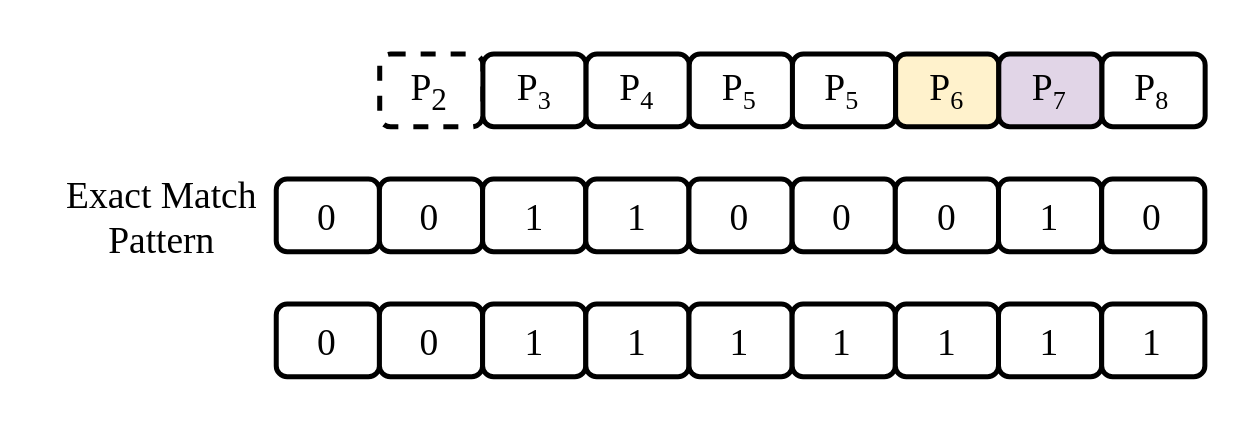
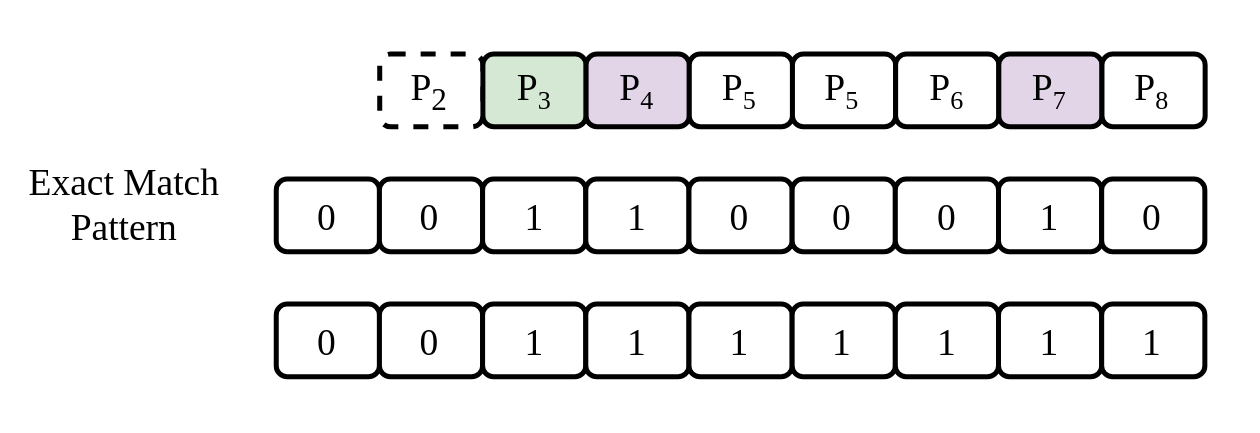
- <mxCell id="4" value="P&lt;span style=&quot;font-size: 12.5px;&quot;&gt;&lt;sub&gt;3&lt;/sub&gt;&lt;/span&gt;" style="rounded=1;whiteSpace=wrap;html=1;strokeWidth=2;fontFamily=Times New Roman;fontSize=15;" parent="2" vertex="1"><mxGeometry x="82.548" y="0.004" width="41.274" height="29.118" as="geometry" /></mxCell>
+ <mxCell id="4" value="P&lt;span style=&quot;font-size: 12.5px;&quot;&gt;&lt;sub&gt;3&lt;/sub&gt;&lt;/span&gt;" style="rounded=1;whiteSpace=wrap;html=1;strokeWidth=2;fontFamily=Times New Roman;fontSize=15;fillColor=#d5e8d4;" parent="2" vertex="1"><mxGeometry x="82.548" y="0.004" width="41.274" height="29.118" as="geometry" /></mxCell>
- <mxCell id="5" value="P&lt;span style=&quot;font-size: 12.5px;&quot;&gt;&lt;sub&gt;4&lt;/sub&gt;&lt;/span&gt;" style="rounded=1;whiteSpace=wrap;html=1;strokeWidth=2;fontFamily=Times New Roman;fontSize=15;" parent="2" vertex="1"><mxGeometry x="123.821" y="0.004" width="41.274" height="29.118" as="geometry" /></mxCell>
+ <mxCell id="5" value="P&lt;span style=&quot;font-size: 12.5px;&quot;&gt;&lt;sub&gt;4&lt;/sub&gt;&lt;/span&gt;" style="rounded=1;whiteSpace=wrap;html=1;strokeWidth=2;fontFamily=Times New Roman;fontSize=15;fillColor=#e1d5e7;" parent="2" vertex="1"><mxGeometry x="123.821" y="0.004" width="41.274" height="29.118" as="geometry" /></mxCell>
- <mxCell id="8" value="P&lt;span style=&quot;font-size: 12.5px;&quot;&gt;&lt;sub&gt;6&lt;/sub&gt;&lt;/span&gt;" style="rounded=1;whiteSpace=wrap;html=1;strokeWidth=2;fontFamily=Times New Roman;fontSize=15;fillColor=#fff2cc;" parent="2" vertex="1"><mxGeometry x="247.632" width="41.274" height="29.118" as="geometry" /></mxCell>
+ <mxCell id="8" value="P&lt;span style=&quot;font-size: 12.5px;&quot;&gt;&lt;sub&gt;6&lt;/sub&gt;&lt;/span&gt;" style="rounded=1;whiteSpace=wrap;html=1;strokeWidth=2;fontFamily=Times New Roman;fontSize=15;" parent="2" vertex="1"><mxGeometry x="247.632" width="41.274" height="29.118" as="geometry" /></mxCell>
- <mxCell id="11" value="Exact Match&lt;br&gt;Pattern" style="text;html=1;strokeColor=none;fillColor=none;align=center;verticalAlign=middle;whiteSpace=wrap;rounded=0;labelBorderColor=#FFFFFF;strokeWidth=2;fontFamily=Times New Roman;fontSize=15;fontColor=#000000;" parent="1" vertex="1"><mxGeometry x="20" y="70.999" width="88.53" height="29.12" as="geometry" /></mxCell>
+ <mxCell id="11" value="Exact Match&lt;br&gt;Pattern" style="text;html=1;strokeColor=none;fillColor=none;align=center;verticalAlign=middle;whiteSpace=wrap;rounded=0;labelBorderColor=#FFFFFF;strokeWidth=2;fontFamily=Times New Roman;fontSize=15;fontColor=#000000;" parent="1" vertex="1"><mxGeometry x="5" y="65.999" width="88.53" height="29.12" as="geometry" /></mxCell>
